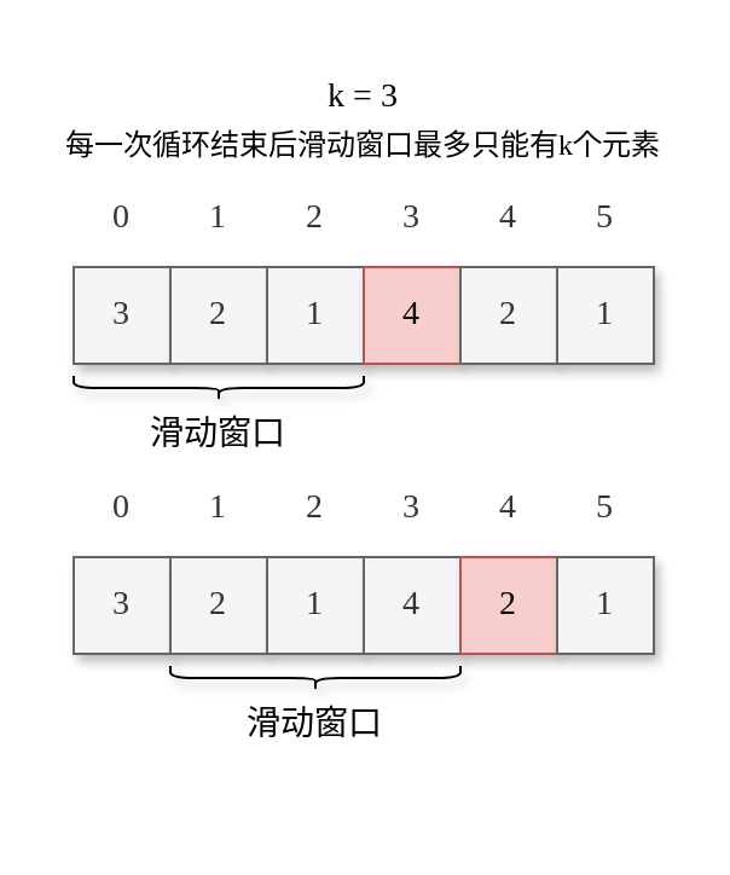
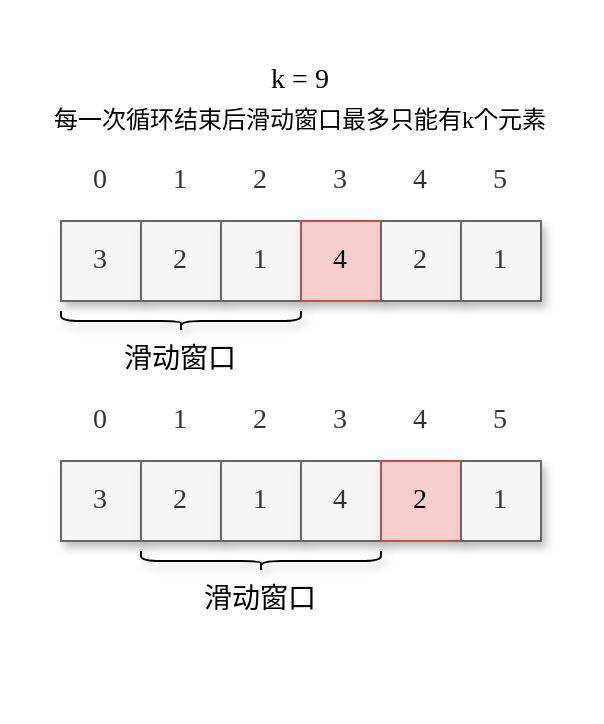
- <mxCell id="14" value="k = 3" style="text;html=1;strokeColor=none;fillColor=none;align=center;verticalAlign=middle;whiteSpace=wrap;rounded=0;shadow=1;glass=0;fontFamily=Comic Sans MS;fontSize=14;opacity=0;" vertex="1" parent="1"><mxGeometry x="30" y="20" width="240" height="40" as="geometry" /></mxCell>
+ <mxCell id="14" value="k = 9" style="text;html=1;strokeColor=none;fillColor=none;align=center;verticalAlign=middle;whiteSpace=wrap;rounded=0;shadow=1;glass=0;fontFamily=Comic Sans MS;fontSize=14;opacity=0;" vertex="1" parent="1"><mxGeometry x="30" y="20" width="240" height="40" as="geometry" /></mxCell>
